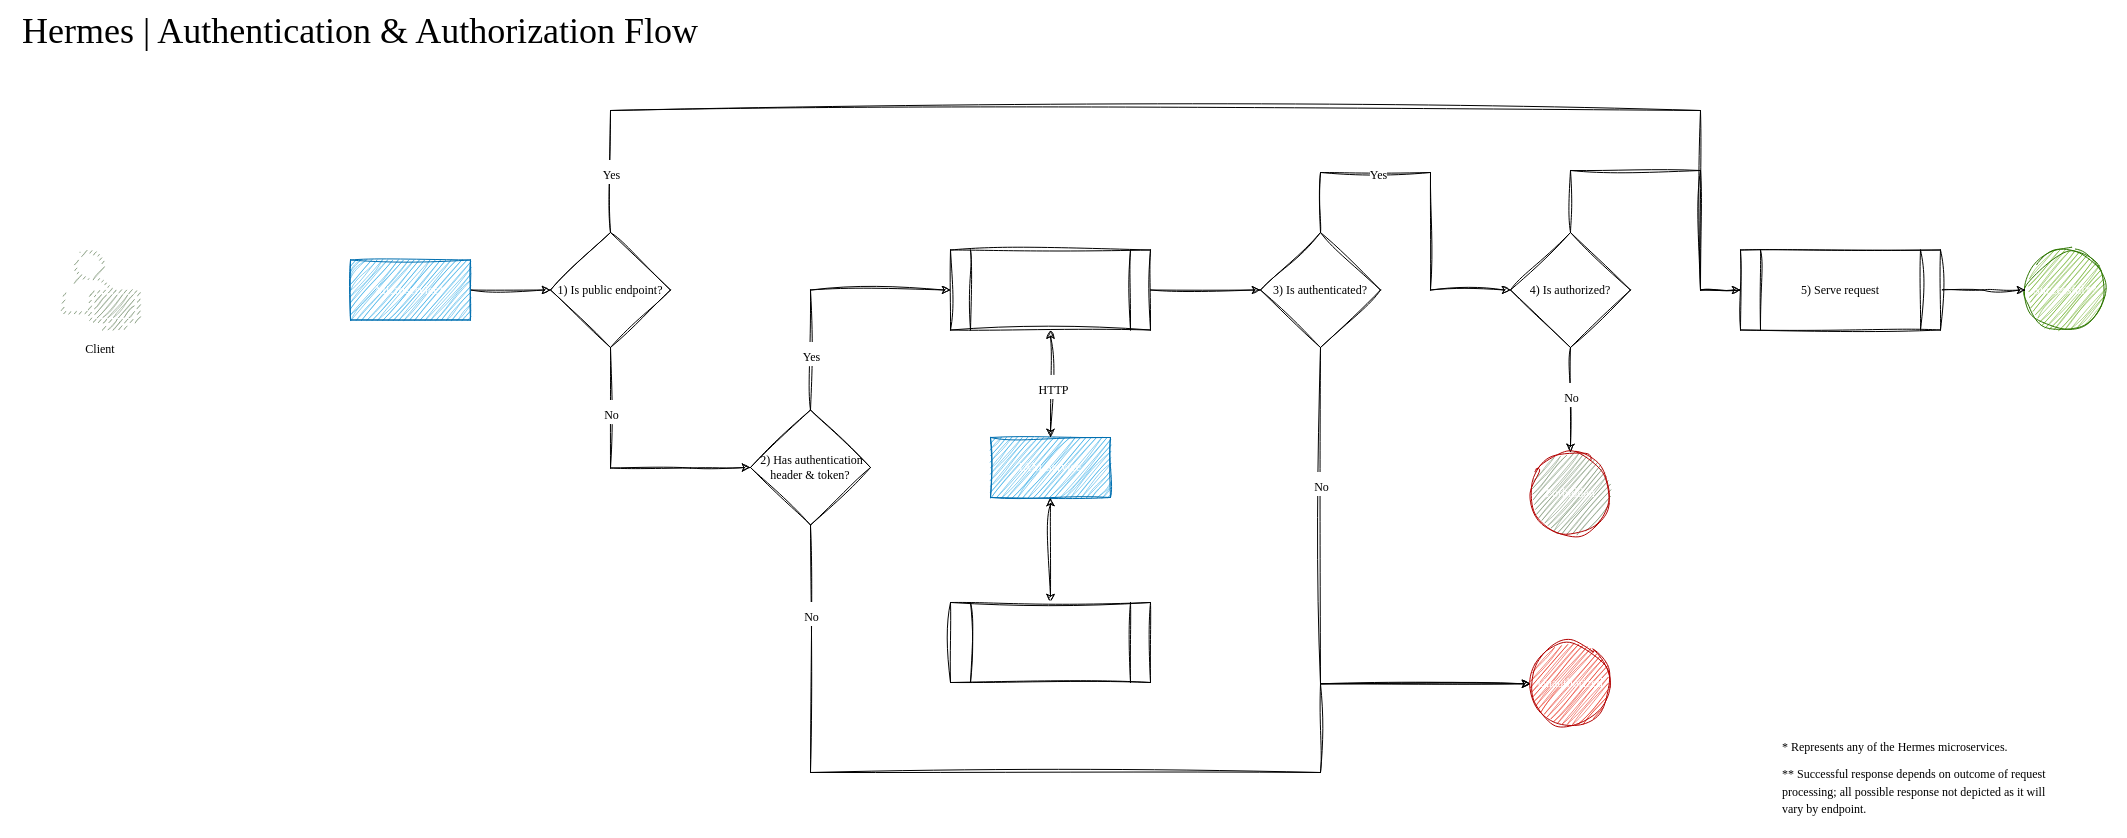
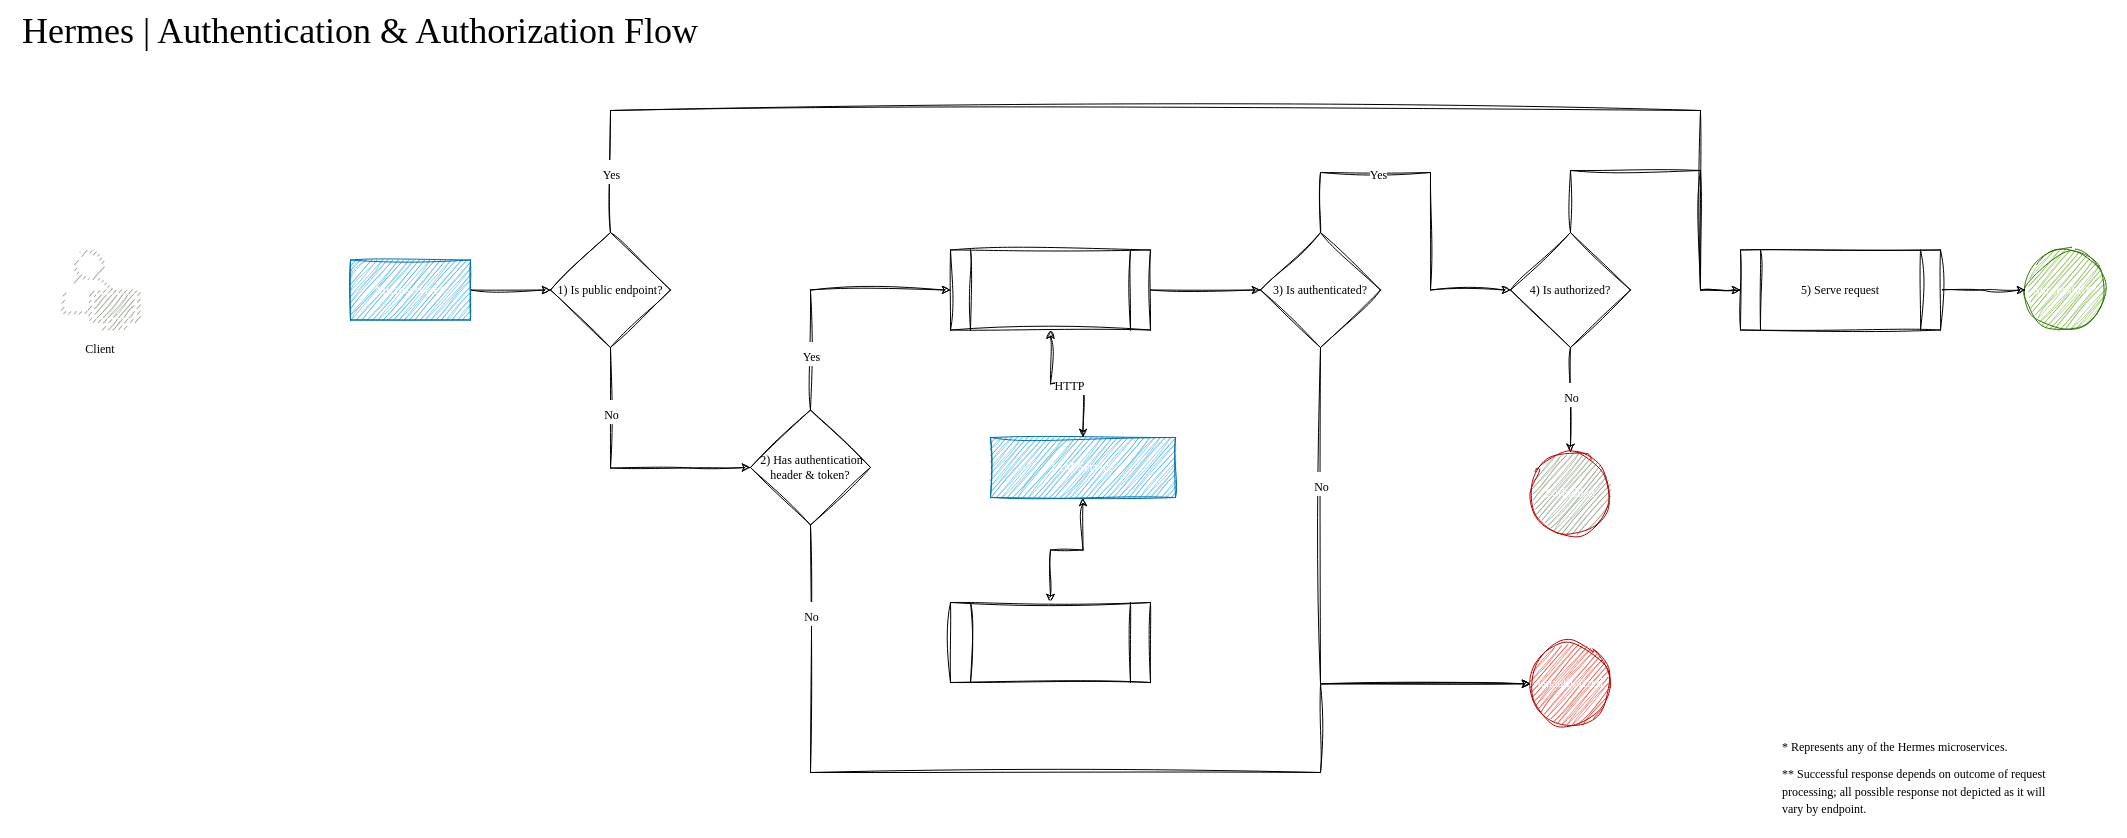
- <mxCell id="6" value="&lt;font data-font-src=&quot;https://fonts.googleapis.com/css?family=Fredericka+the+Great&quot; face=&quot;Fredericka the Great&quot; style=&quot;font-size: 12px;&quot;&gt;IAM Service&lt;/font&gt;" style="rounded=0;whiteSpace=wrap;html=1;hachureGap=4;fontFamily=Helvetica;fontSource=https%3A%2F%2Ffonts.googleapis.com%2Fcss%3Ffamily%3DArchitects%2BDaughter;fontSize=12;fillColor=#1ba1e2;fontColor=#ffffff;strokeColor=#006EAF;sketch=1;curveFitting=1;jiggle=2;" vertex="1" parent="1"><mxGeometry x="990" y="437" width="120" height="60" as="geometry" /></mxCell>
+ <mxCell id="6" value="&lt;font data-font-src=&quot;https://fonts.googleapis.com/css?family=Fredericka+the+Great&quot; face=&quot;Fredericka the Great&quot; style=&quot;font-size: 12px;&quot;&gt;IAM Service&lt;/font&gt;" style="rounded=0;whiteSpace=wrap;html=1;hachureGap=4;fontFamily=Helvetica;fontSource=https%3A%2F%2Ffonts.googleapis.com%2Fcss%3Ffamily%3DArchitects%2BDaughter;fontSize=12;fillColor=#1ba1e2;fontColor=#ffffff;strokeColor=#006EAF;sketch=1;curveFitting=1;jiggle=2;" vertex="1" parent="1"><mxGeometry x="990" y="437" width="185" height="60" as="geometry" /></mxCell>
